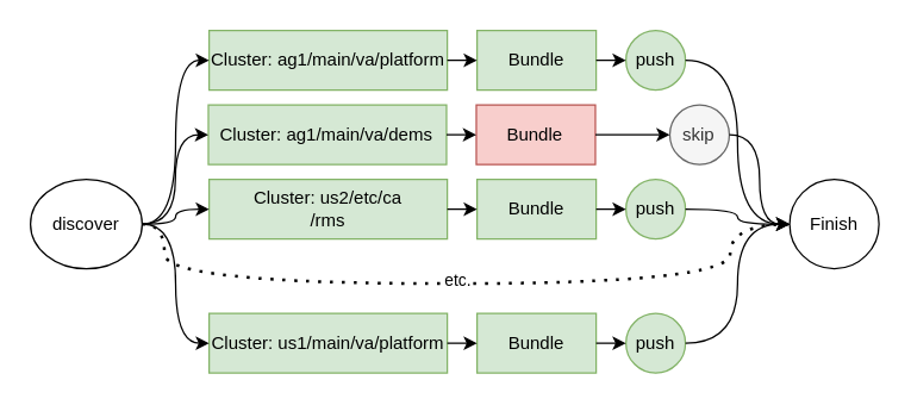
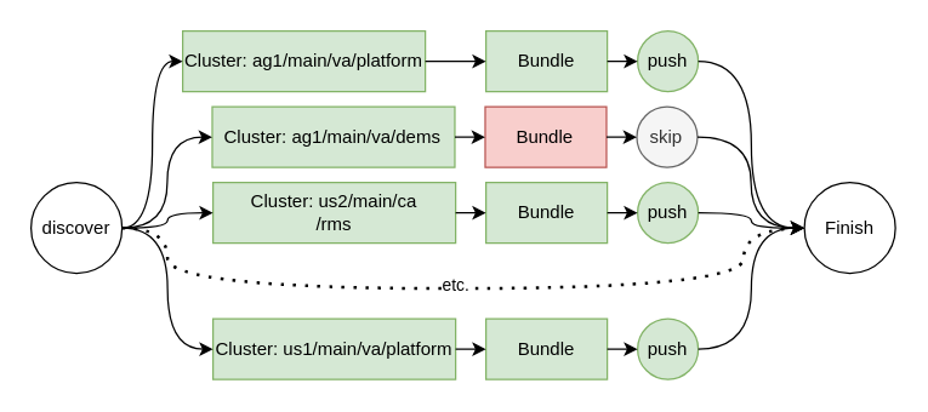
- <mxCell id="3" value="Cluster: ag1/main/va/platform" style="rounded=0;whiteSpace=wrap;html=1;fillColor=#d5e8d4;strokeColor=#82b366;" vertex="1" parent="1"><mxGeometry x="140" y="20" width="160" height="40" as="geometry" /></mxCell>
+ <mxCell id="3" value="Cluster: ag1/main/va/platform" style="rounded=0;whiteSpace=wrap;html=1;fillColor=#d5e8d4;strokeColor=#82b366;" vertex="1" parent="1"><mxGeometry x="120" y="20" width="160" height="40" as="geometry" /></mxCell>
- <mxCell id="13" value="skip" style="ellipse;whiteSpace=wrap;html=1;strokeColor=#666666;fillColor=#f5f5f5;fontColor=#333333;" vertex="1" parent="1"><mxGeometry x="449.48" y="70" width="40" height="40" as="geometry" /></mxCell>
+ <mxCell id="13" value="skip" style="ellipse;whiteSpace=wrap;html=1;strokeColor=#666666;fillColor=#f5f5f5;fontColor=#333333;" vertex="1" parent="1"><mxGeometry x="419.48" y="70" width="40" height="40" as="geometry" /></mxCell>
- <mxCell id="18" value="&lt;div&gt;Cluster: us2/etc/ca&lt;/div&gt;&lt;div&gt;/rms&lt;/div&gt;" style="rounded=0;whiteSpace=wrap;html=1;fillColor=#d5e8d4;strokeColor=#82b366;" vertex="1" parent="1"><mxGeometry x="140" y="120" width="160" height="40" as="geometry" /></mxCell>
+ <mxCell id="18" value="&lt;div&gt;Cluster: us2/main/ca&lt;/div&gt;&lt;div&gt;/rms&lt;/div&gt;" style="rounded=0;whiteSpace=wrap;html=1;fillColor=#d5e8d4;strokeColor=#82b366;" vertex="1" parent="1"><mxGeometry x="140" y="120" width="160" height="40" as="geometry" /></mxCell>
- <mxCell id="2" value="discover" style="ellipse;whiteSpace=wrap;html=1;" vertex="1" parent="1"><mxGeometry x="20" y="120" width="75" height="60" as="geometry" /></mxCell>
+ <mxCell id="2" value="discover" style="ellipse;whiteSpace=wrap;html=1;" vertex="1" parent="1"><mxGeometry x="20" y="120" width="60" height="60" as="geometry" /></mxCell>
